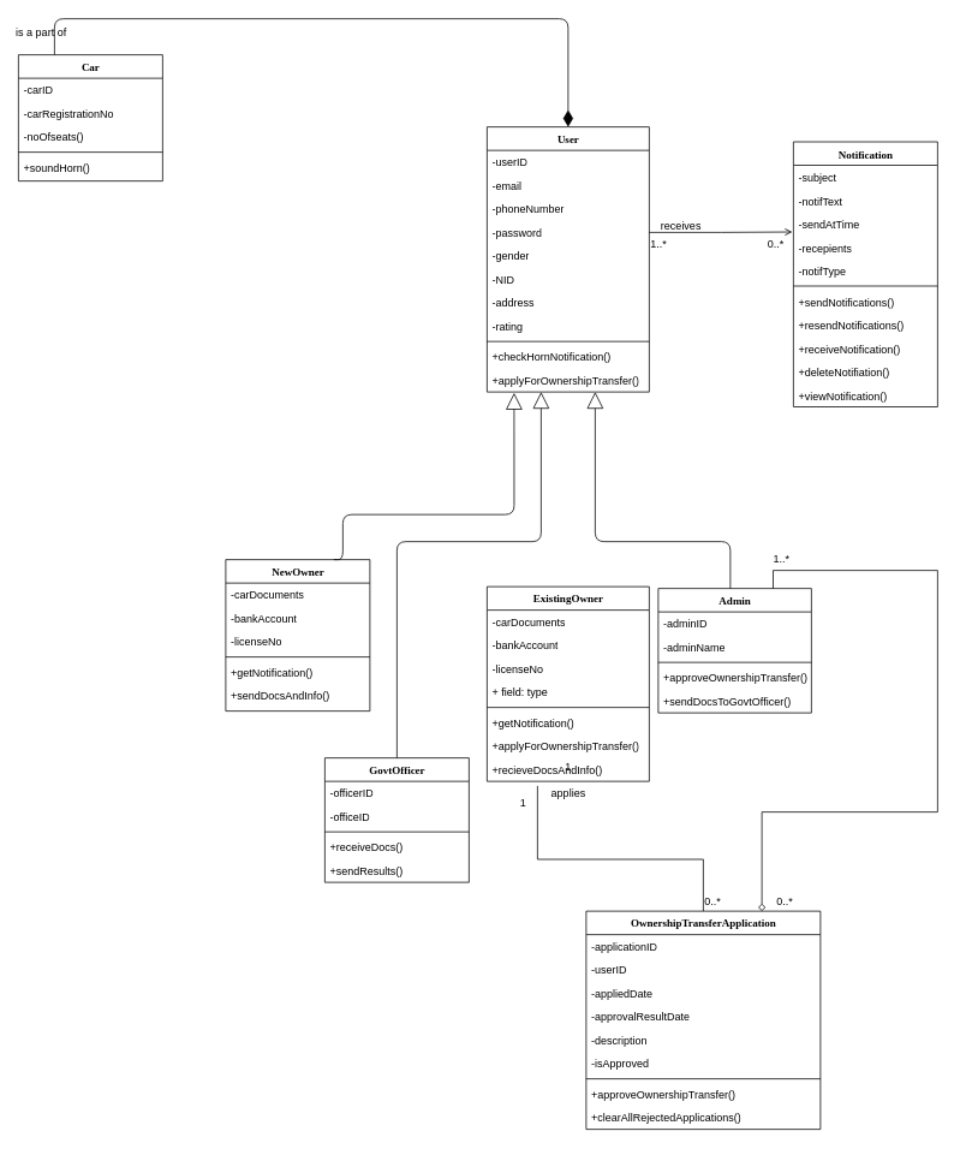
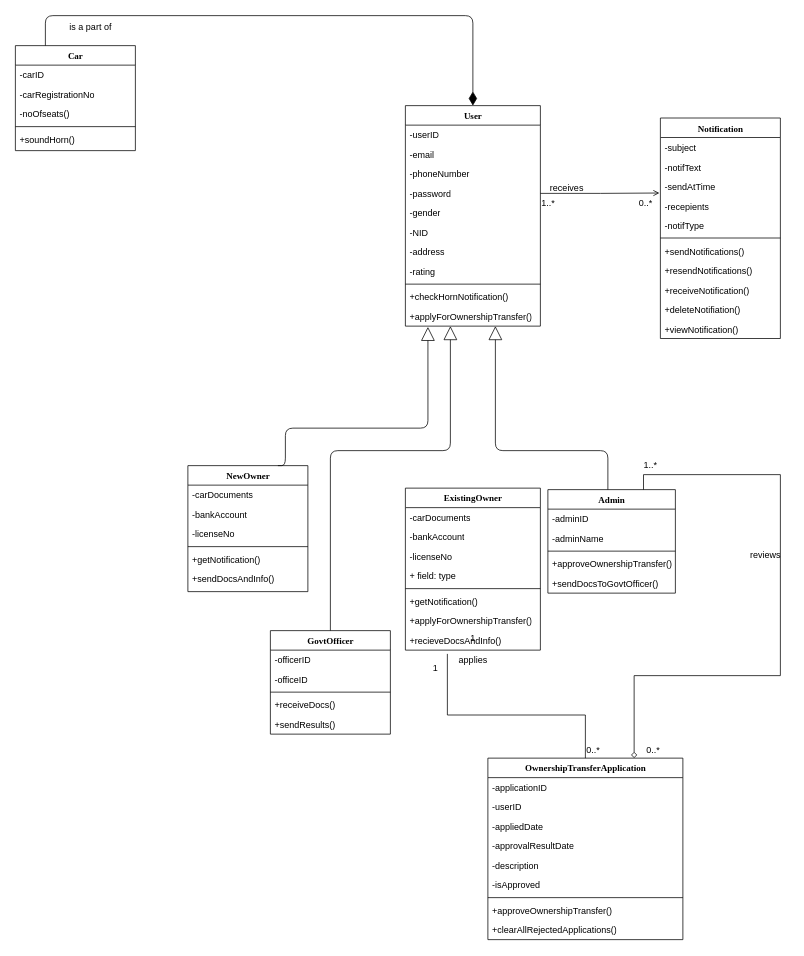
- <mxCell id="52" value="is a part of" style="text;html=1;align=center;verticalAlign=middle;resizable=0;points=[];autosize=1;strokeColor=none;fillColor=none;" vertex="1" parent="1"><mxGeometry x="5" y="20" width="80" height="30" as="geometry" /></mxCell>
+ <mxCell id="52" value="is a part of" style="text;html=1;align=center;verticalAlign=middle;resizable=0;points=[];autosize=1;strokeColor=none;fillColor=none;" vertex="1" parent="1"><mxGeometry x="80" y="20" width="80" height="30" as="geometry" /></mxCell>
+ <mxCell id="86" value="reviews" style="text;html=1;align=center;verticalAlign=middle;resizable=0;points=[];autosize=1;strokeColor=none;fillColor=none;" vertex="1" parent="1"><mxGeometry x="990" y="725" width="60" height="30" as="geometry" /></mxCell>
